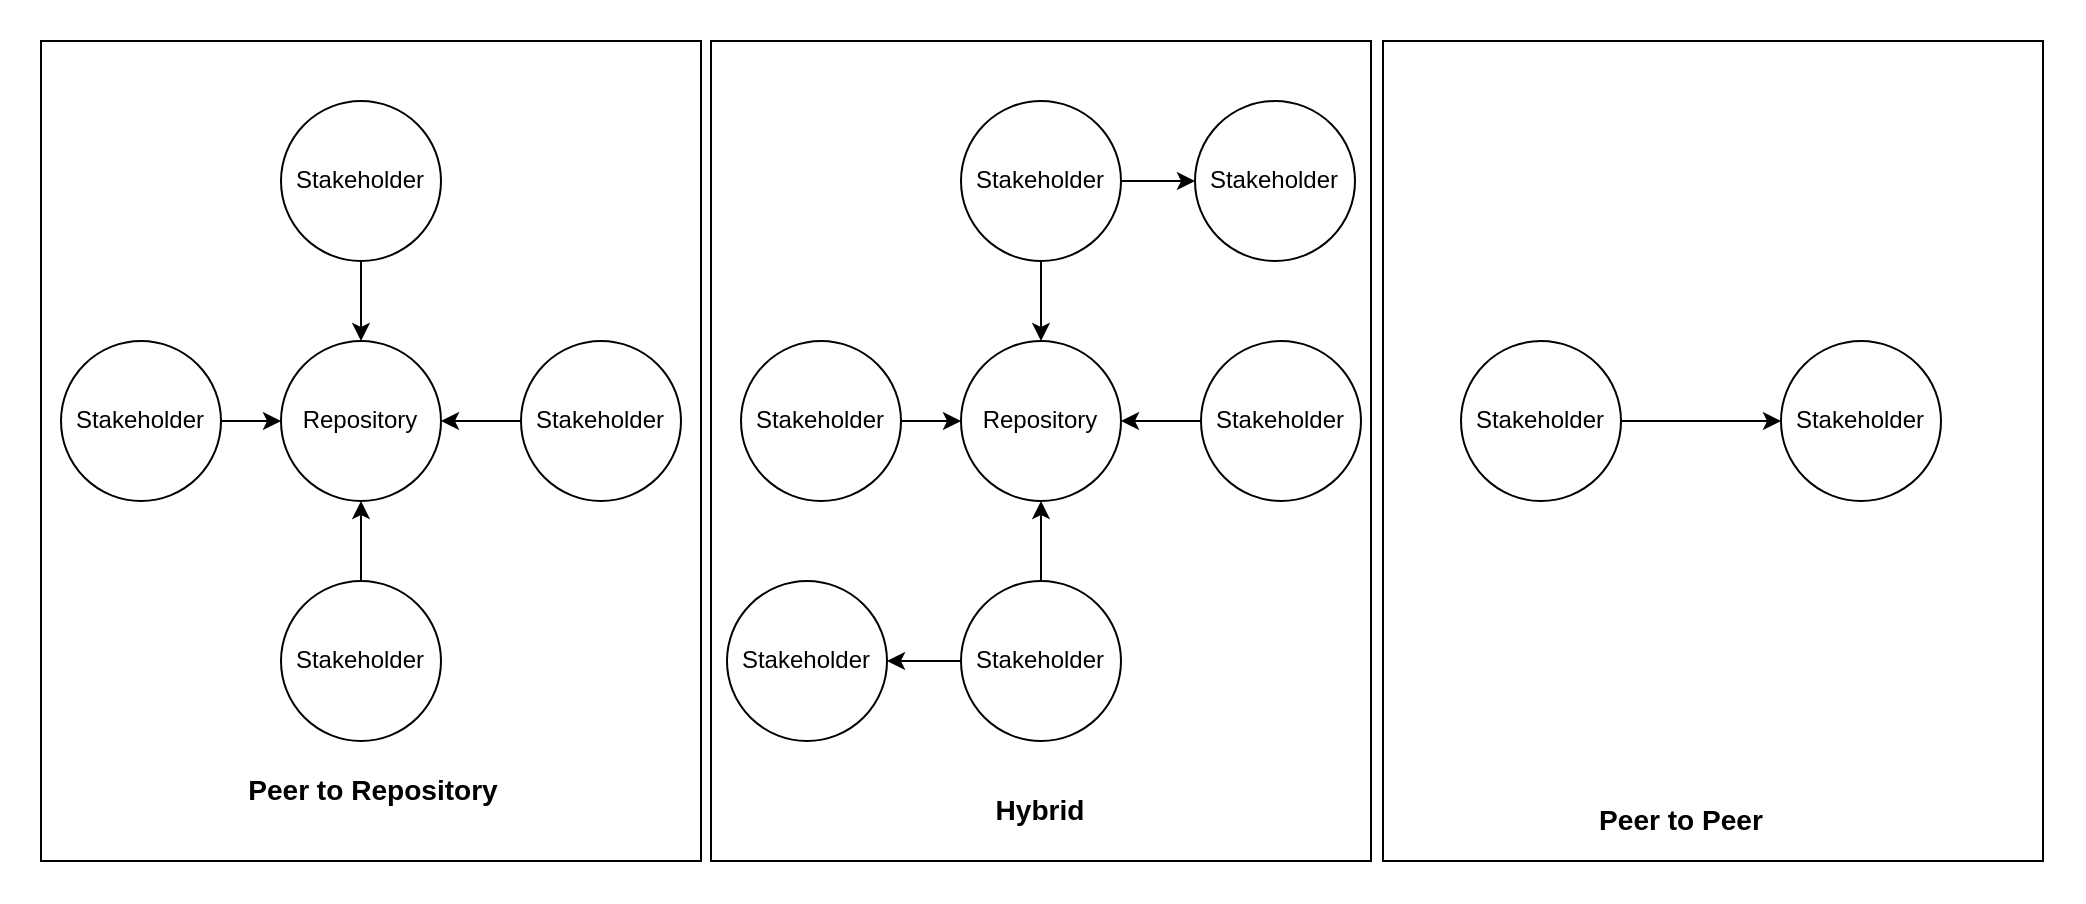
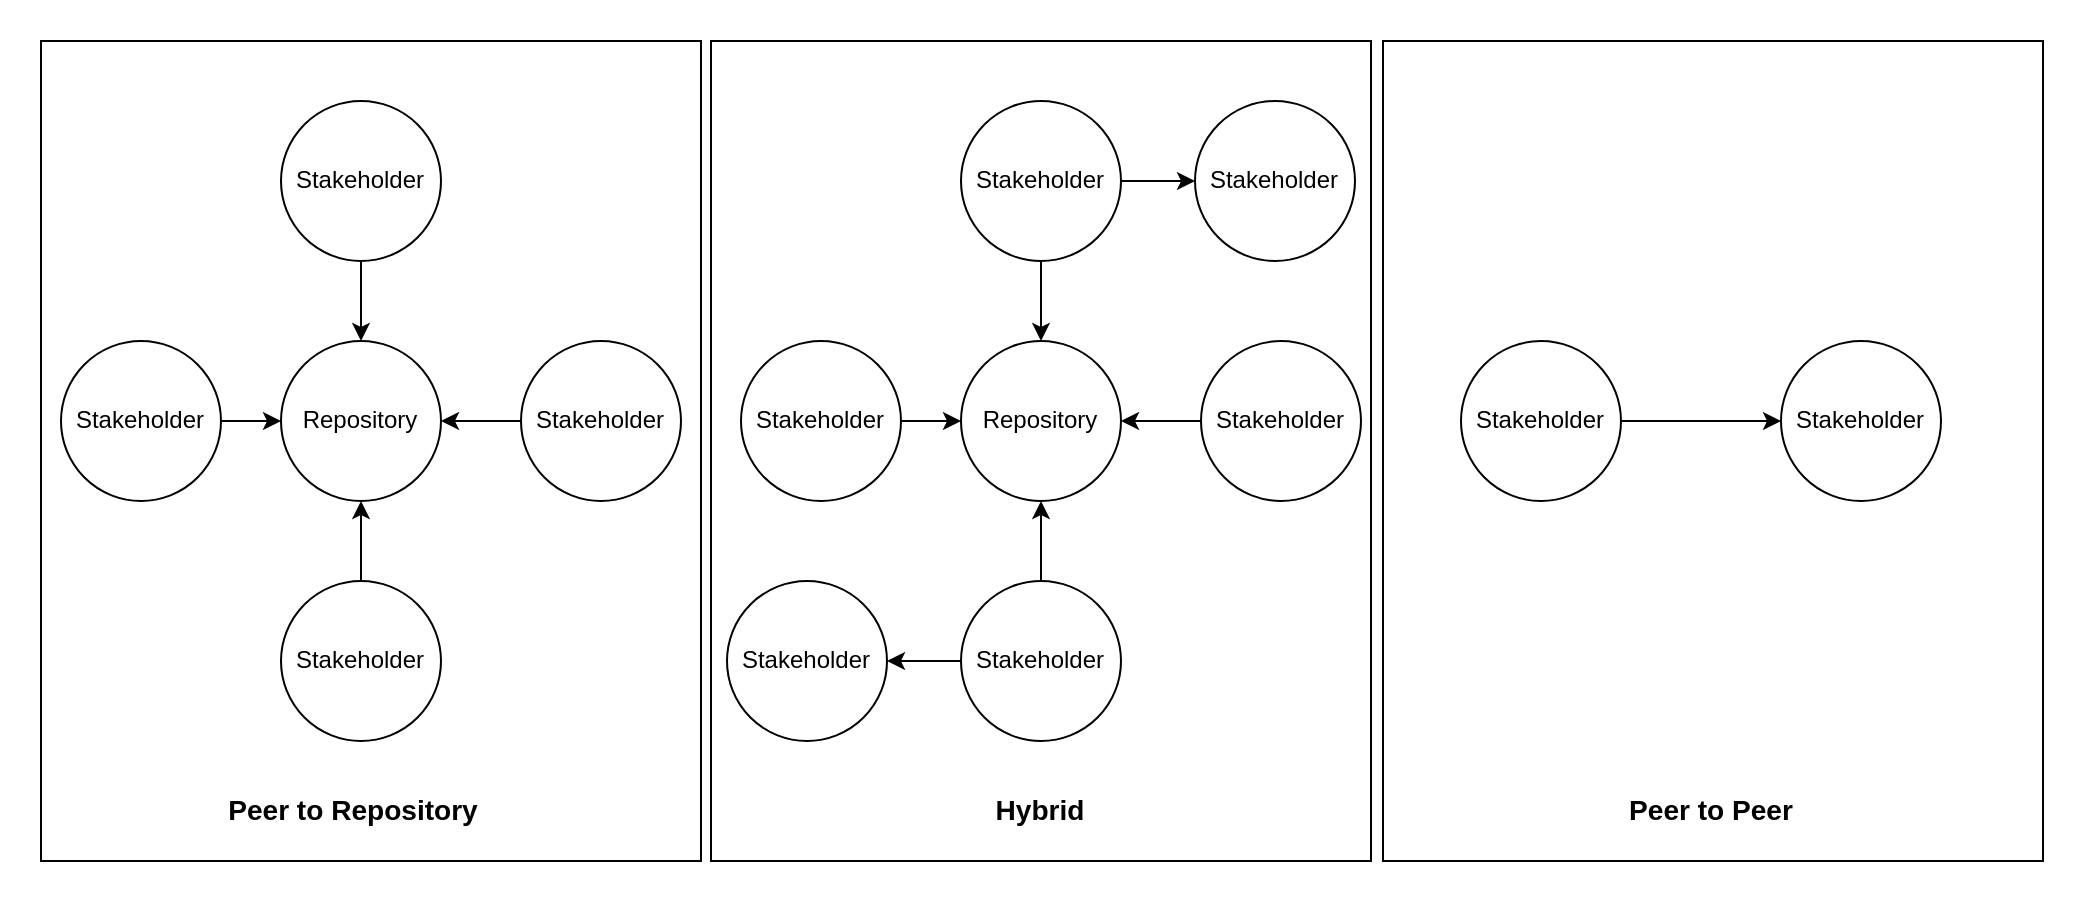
- <mxCell id="29" value="&lt;h3&gt;Peer to Repository&lt;/h3&gt;" style="text;strokeColor=none;align=center;fillColor=none;html=1;verticalAlign=middle;whiteSpace=wrap;rounded=0;" vertex="1" parent="1"><mxGeometry x="118" y="380" width="137" height="30" as="geometry" /></mxCell>
+ <mxCell id="29" value="&lt;h3&gt;Peer to Repository&lt;/h3&gt;" style="text;strokeColor=none;align=center;fillColor=none;html=1;verticalAlign=middle;whiteSpace=wrap;rounded=0;" vertex="1" parent="1"><mxGeometry x="108" y="390" width="137" height="30" as="geometry" /></mxCell>
- <mxCell id="30" value="&lt;h3&gt;Peer to Peer&lt;/h3&gt;" style="text;strokeColor=none;align=center;fillColor=none;html=1;verticalAlign=middle;whiteSpace=wrap;rounded=0;" vertex="1" parent="1"><mxGeometry x="795" y="395" width="91" height="30" as="geometry" /></mxCell>
+ <mxCell id="30" value="&lt;h3&gt;Peer to Peer&lt;/h3&gt;" style="text;strokeColor=none;align=center;fillColor=none;html=1;verticalAlign=middle;whiteSpace=wrap;rounded=0;" vertex="1" parent="1"><mxGeometry x="810" y="390" width="91" height="30" as="geometry" /></mxCell>
